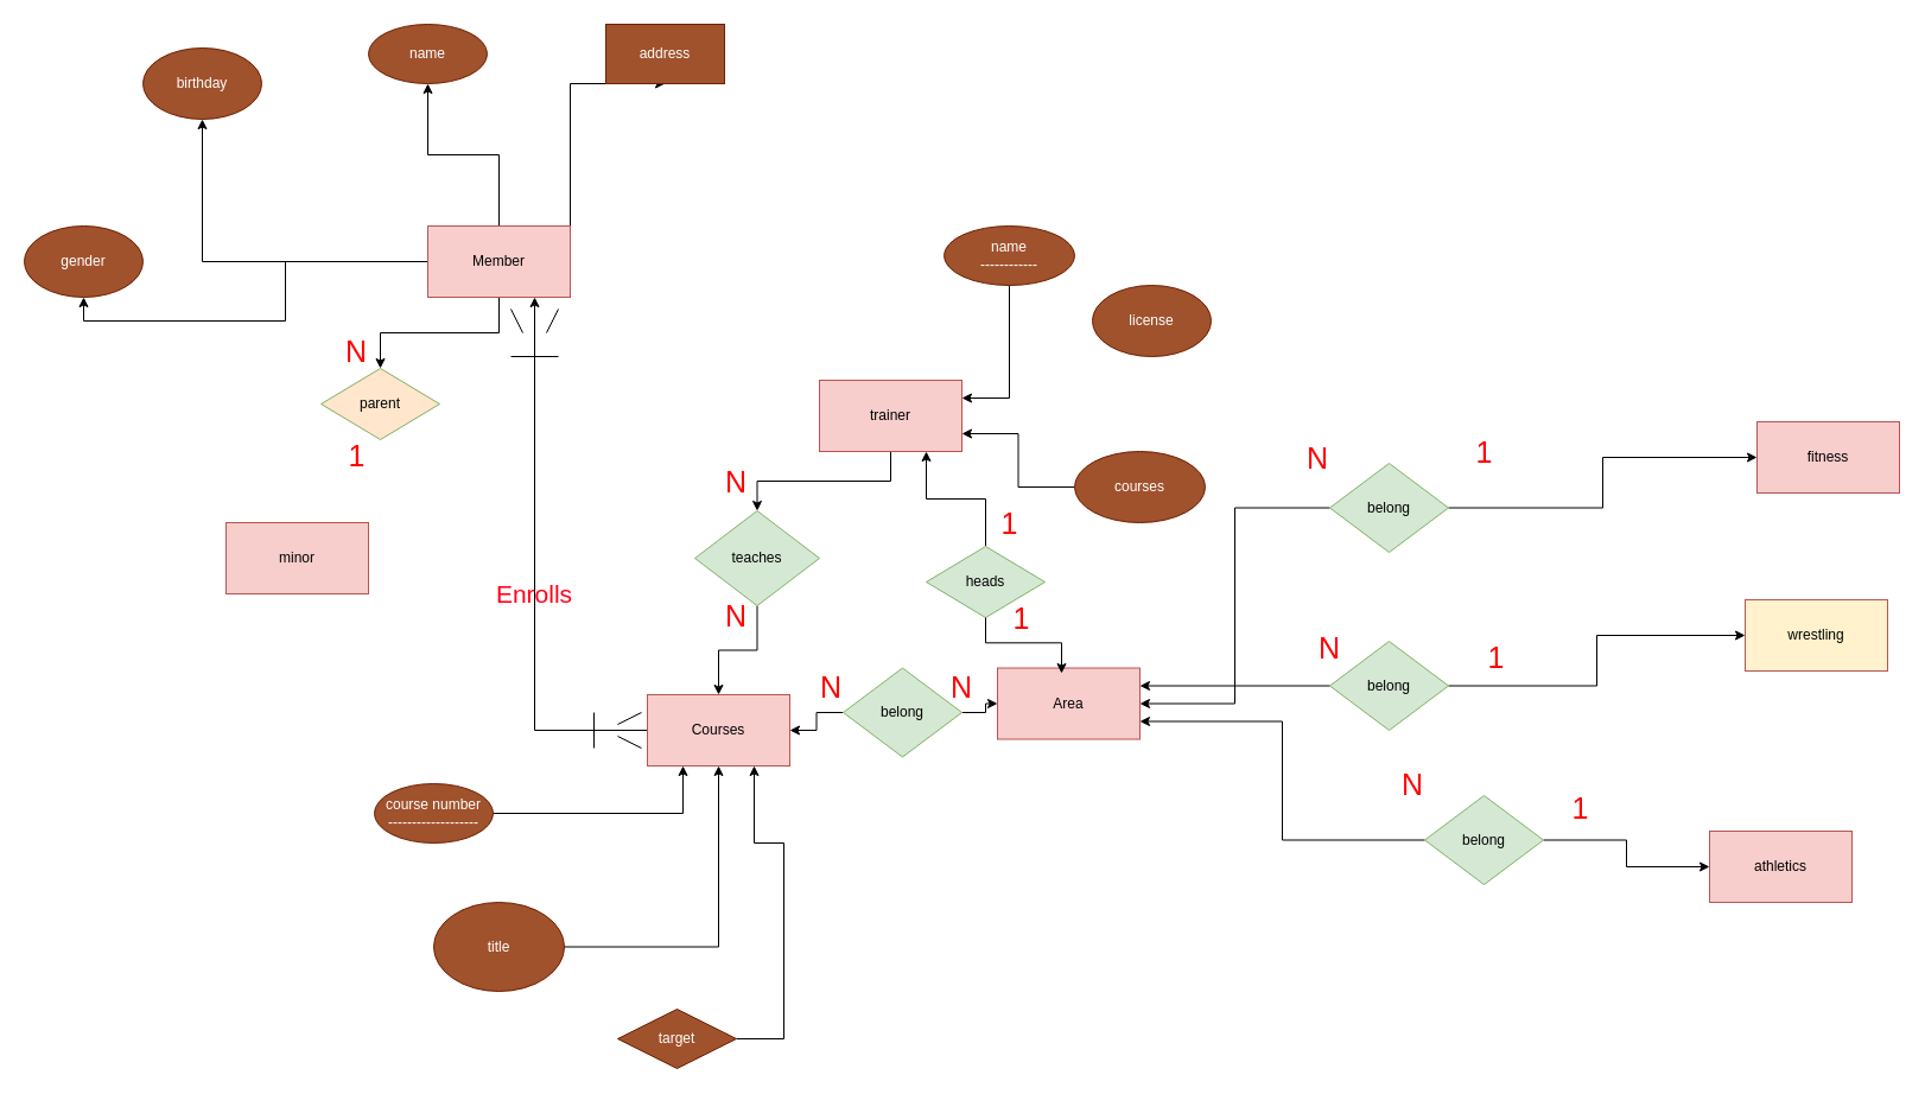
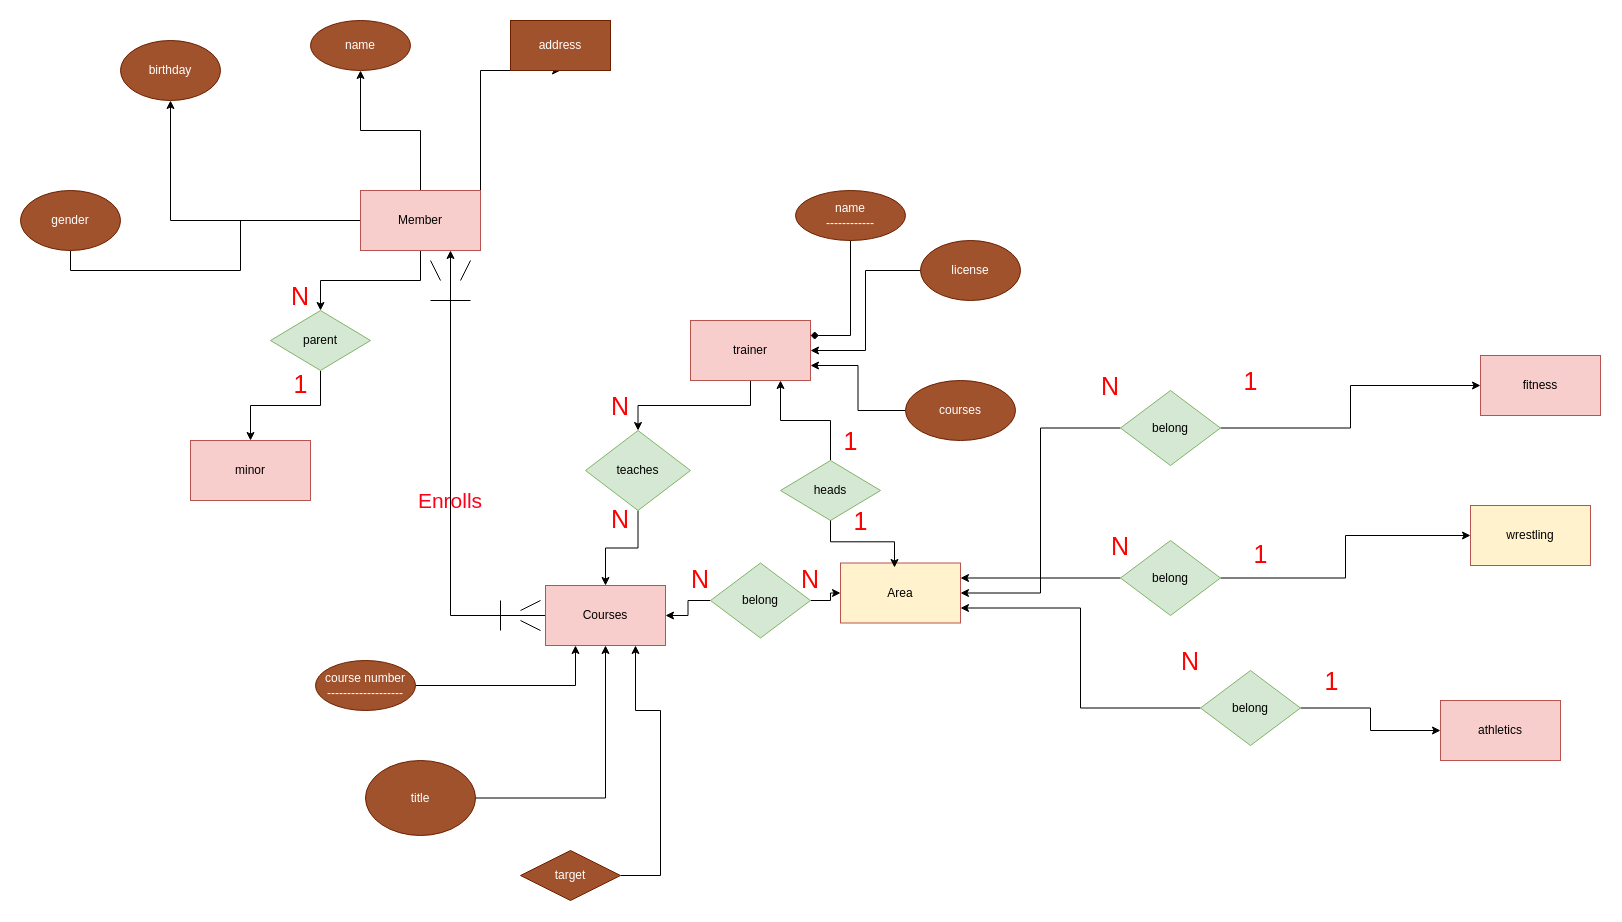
- <mxCell id="2" style="edgeStyle=orthogonalEdgeStyle;rounded=0;orthogonalLoop=1;jettySize=auto;html=1;entryX=0.5;entryY=1;entryDx=0;entryDy=0;" edge="1" parent="1" source="7" target="10"><mxGeometry relative="1" as="geometry" /></mxCell>
+ <mxCell id="2" style="edgeStyle=orthogonalEdgeStyle;rounded=0;orthogonalLoop=1;jettySize=auto;html=1;entryX=0.5;entryY=1;entryDx=0;entryDy=0;endArrow=none;" edge="1" parent="1" source="7" target="10"><mxGeometry relative="1" as="geometry" /></mxCell>
+ <mxCell id="27" style="edgeStyle=orthogonalEdgeStyle;rounded=0;orthogonalLoop=1;jettySize=auto;html=1;entryX=1;entryY=0.5;entryDx=0;entryDy=0;" edge="1" parent="1" source="28" target="24"><mxGeometry relative="1" as="geometry" /></mxCell>
- <mxCell id="25" style="edgeStyle=orthogonalEdgeStyle;rounded=0;orthogonalLoop=1;jettySize=auto;html=1;entryX=1;entryY=0.25;entryDx=0;entryDy=0;" edge="1" parent="1" source="26" target="24"><mxGeometry relative="1" as="geometry" /></mxCell>
+ <mxCell id="25" style="edgeStyle=orthogonalEdgeStyle;rounded=0;orthogonalLoop=1;jettySize=auto;html=1;entryX=1;entryY=0.25;entryDx=0;entryDy=0;endArrow=diamond;" edge="1" parent="1" source="26" target="24"><mxGeometry relative="1" as="geometry" /></mxCell>
- <mxCell id="14" value="parent" style="rhombus;whiteSpace=wrap;html=1;fillColor=#ffe6cc;strokeColor=#82b366;" vertex="1" parent="1"><mxGeometry x="270" y="310" width="100" height="60" as="geometry" /></mxCell>
+ <mxCell id="14" value="parent" style="rhombus;whiteSpace=wrap;html=1;fillColor=#d5e8d4;strokeColor=#82b366;" vertex="1" parent="1"><mxGeometry x="270" y="310" width="100" height="60" as="geometry" /></mxCell>
+ <mxCell id="13" style="edgeStyle=orthogonalEdgeStyle;rounded=0;orthogonalLoop=1;jettySize=auto;html=1;entryX=0.5;entryY=0;entryDx=0;entryDy=0;" edge="1" parent="1" source="14" target="12"><mxGeometry relative="1" as="geometry" /></mxCell>
- <mxCell id="33" value="Area" style="rounded=0;whiteSpace=wrap;html=1;fillColor=#f8cecc;strokeColor=#b85450;" vertex="1" parent="1"><mxGeometry x="840" y="562.5" width="120" height="60" as="geometry" /></mxCell>
+ <mxCell id="33" value="Area" style="rounded=0;whiteSpace=wrap;html=1;fillColor=#fff2cc;strokeColor=#b85450;" vertex="1" parent="1"><mxGeometry x="840" y="562.5" width="120" height="60" as="geometry" /></mxCell>
